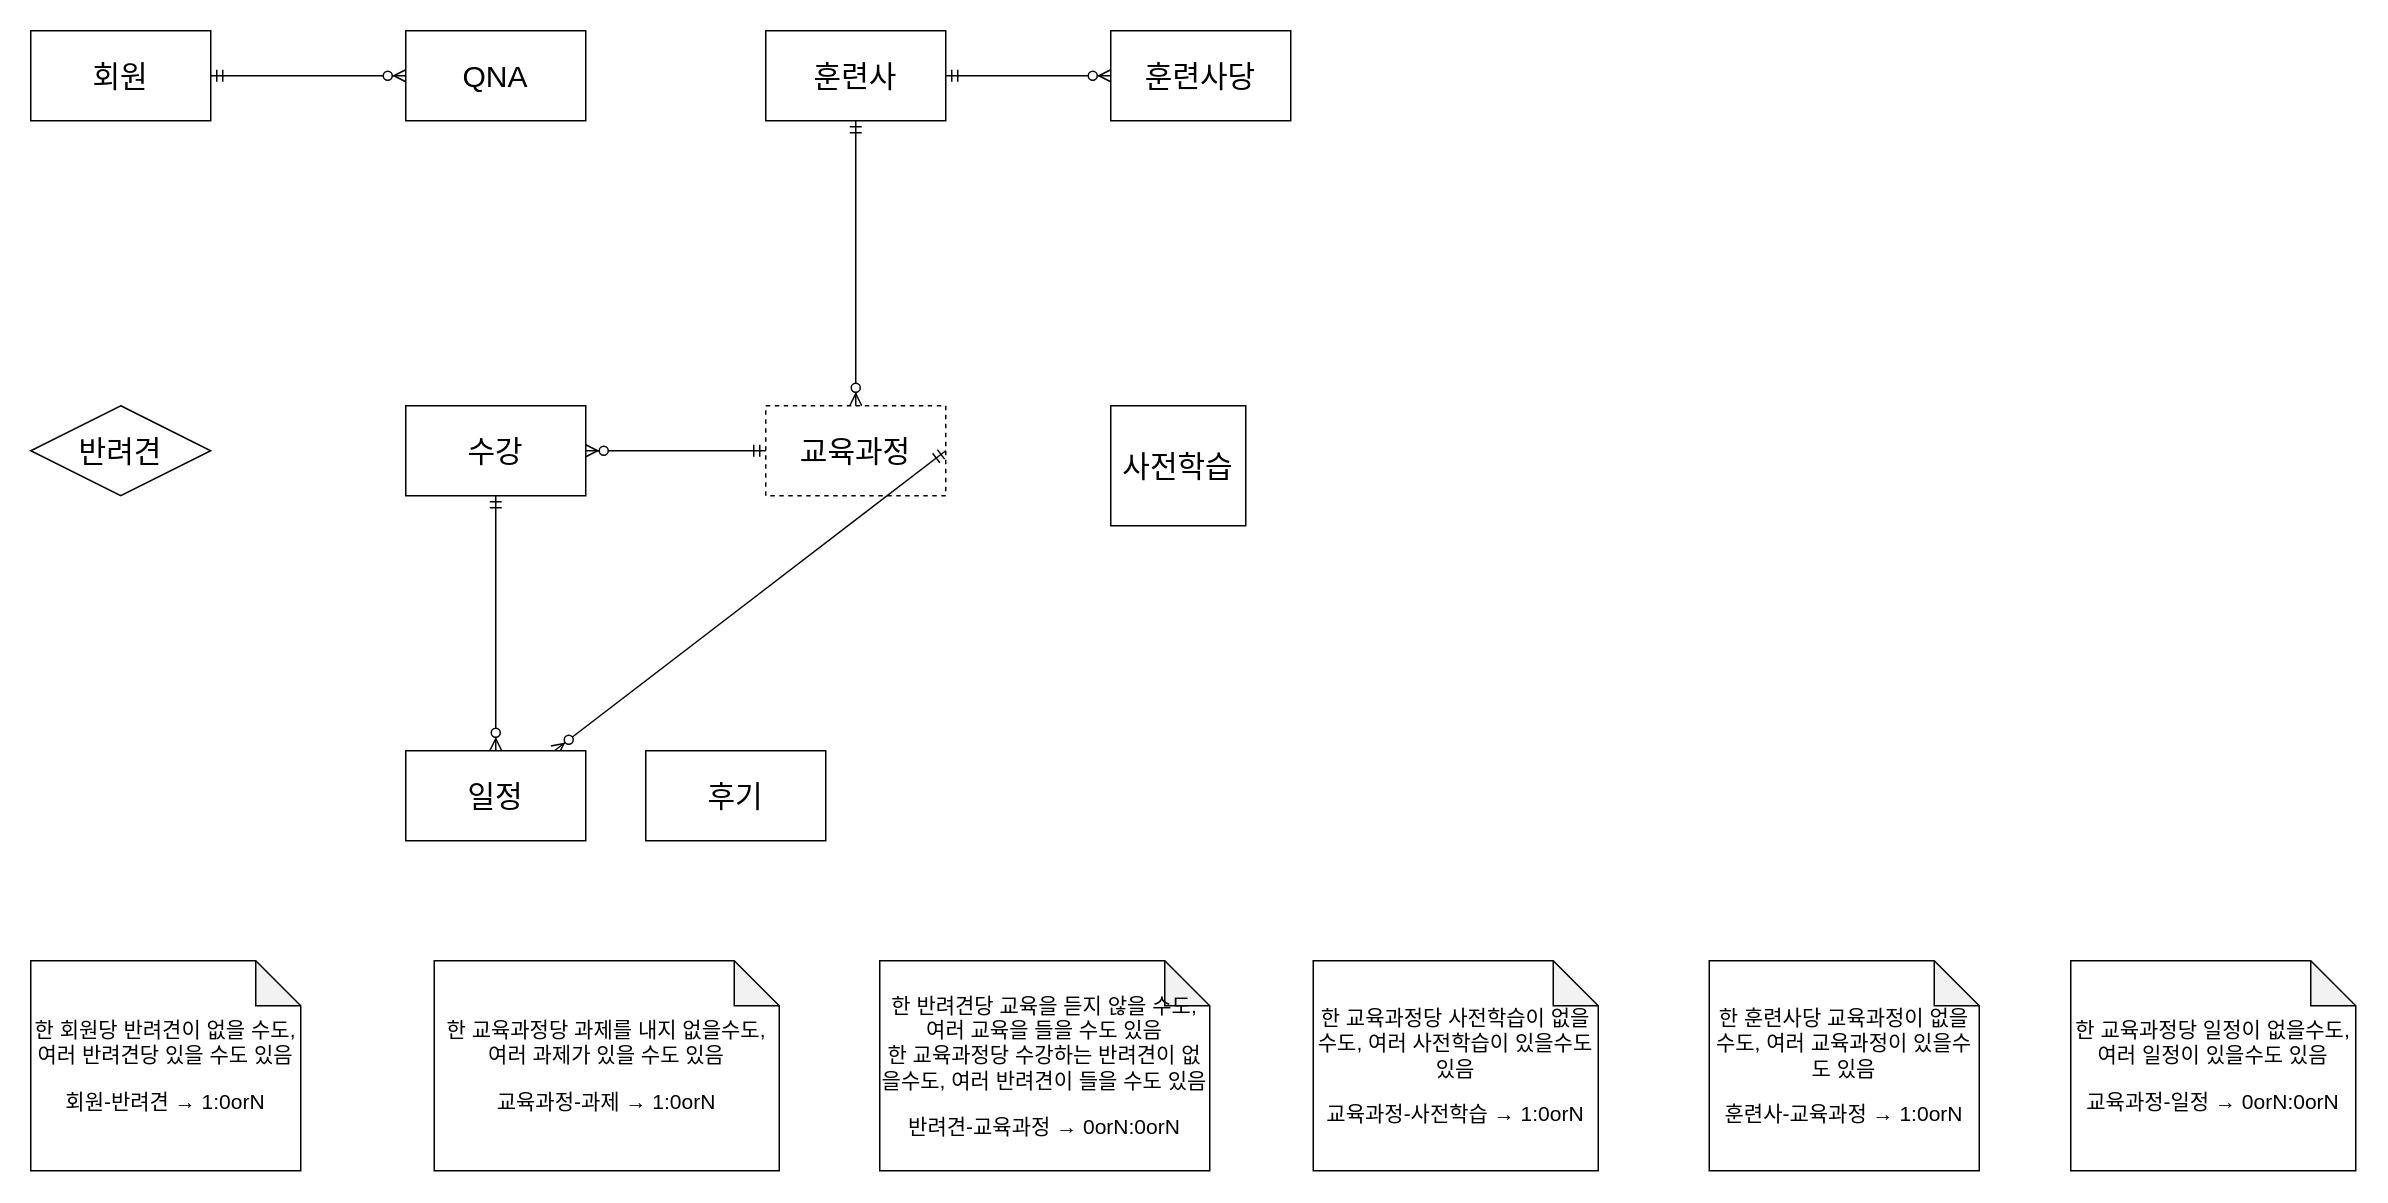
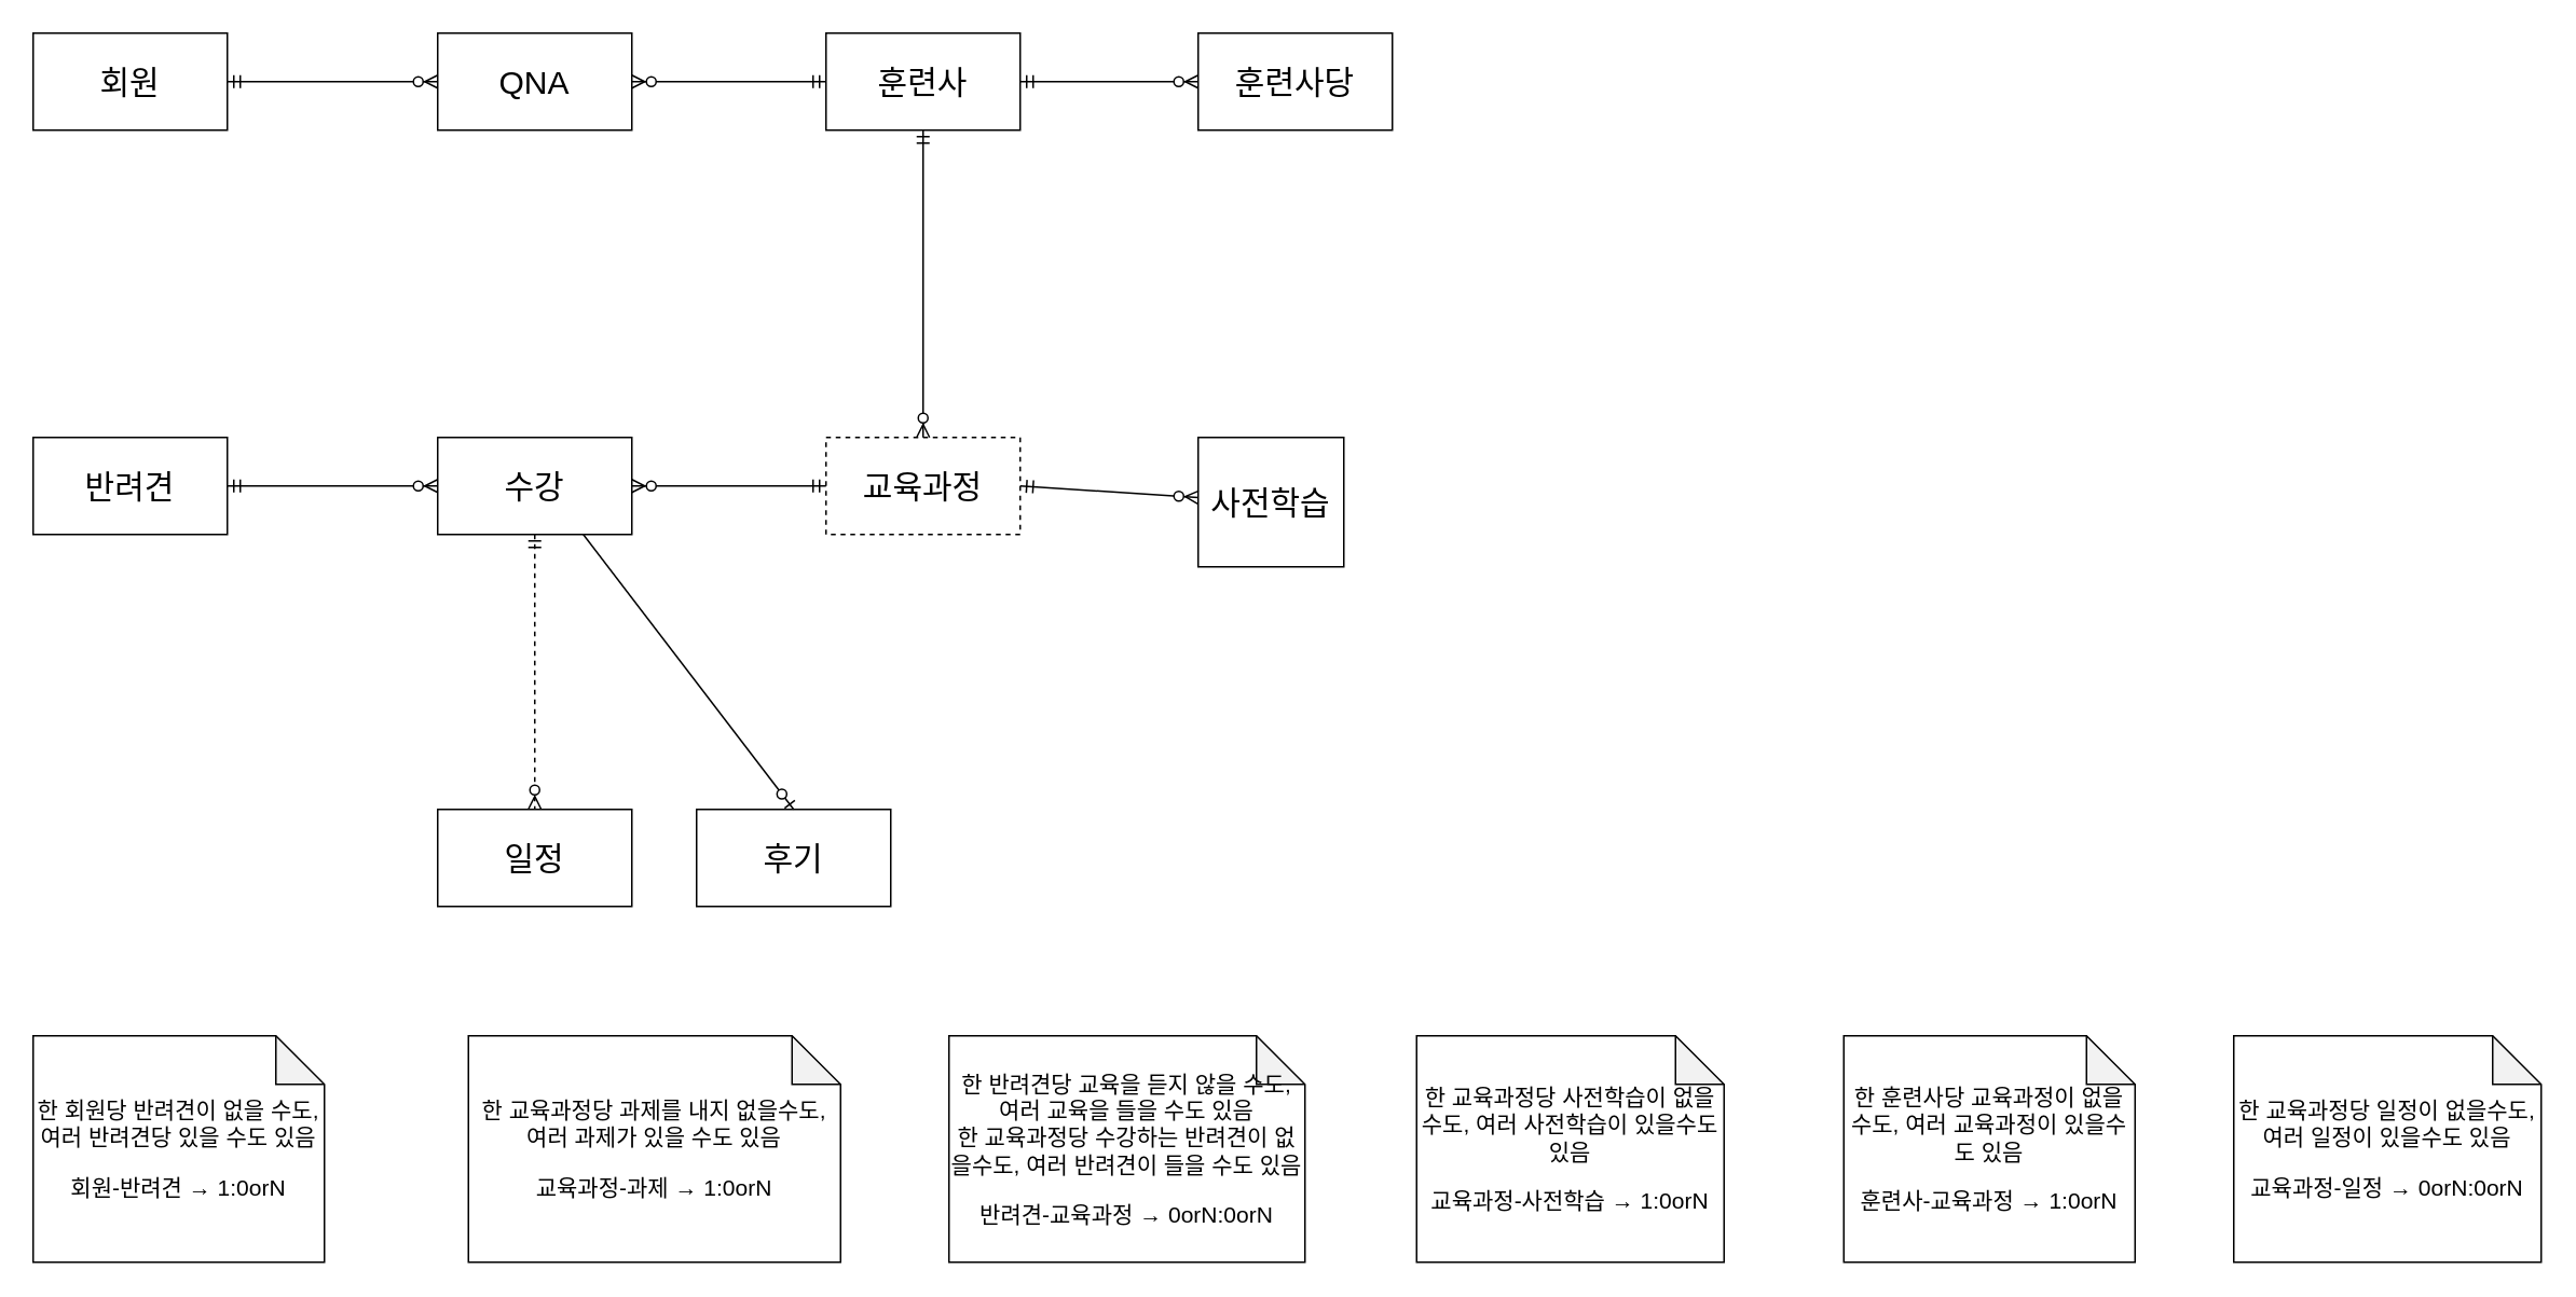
+ <mxCell id="28" value="" style="fontSize=12;html=1;endArrow=ERzeroToMany;startArrow=ERmandOne;rounded=0;exitX=0;exitY=0.5;exitDx=0;exitDy=0;entryX=1;entryY=0.5;entryDx=0;entryDy=0;" edge="1" parent="9" source="12" target="26"><mxGeometry width="100" height="100" relative="1" as="geometry"><mxPoint x="350" y="90" as="sourcePoint" /><mxPoint x="480" y="150" as="targetPoint" /></mxGeometry></mxCell>
- <mxCell id="13" value="반려견" style="rhombus;whiteSpace=wrap;html=1;fontSize=20;" vertex="1" parent="9"><mxGeometry y="250" width="120" height="60" as="geometry" /></mxCell>
+ <mxCell id="13" value="반려견" style="rounded=0;whiteSpace=wrap;html=1;fontSize=20;" vertex="1" parent="9"><mxGeometry y="250" width="120" height="60" as="geometry" /></mxCell>
+ <mxCell id="20" value="" style="fontSize=12;html=1;endArrow=ERzeroToMany;startArrow=ERmandOne;rounded=0;exitX=1;exitY=0.5;exitDx=0;exitDy=0;entryX=0;entryY=0.5;entryDx=0;entryDy=0;" edge="1" parent="9" source="13" target="19"><mxGeometry width="100" height="100" relative="1" as="geometry"><mxPoint x="210" y="160" as="sourcePoint" /><mxPoint x="210" y="340" as="targetPoint" /></mxGeometry></mxCell>
- <mxCell id="16" value="" style="fontSize=12;html=1;endArrow=ERzeroToMany;startArrow=ERmandOne;rounded=0;exitX=1;exitY=0.5;exitDx=0;exitDy=0;" edge="1" parent="9" source="11" target="17"><mxGeometry width="100" height="100" relative="1" as="geometry"><mxPoint x="580" y="80" as="sourcePoint" /><mxPoint x="730" y="80" as="targetPoint" /></mxGeometry></mxCell>
+ <mxCell id="16" value="" style="fontSize=12;html=1;endArrow=ERzeroToMany;startArrow=ERmandOne;rounded=0;exitX=1;exitY=0.5;exitDx=0;exitDy=0;" edge="1" parent="9" source="11" target="10"><mxGeometry width="100" height="100" relative="1" as="geometry"><mxPoint x="580" y="80" as="sourcePoint" /><mxPoint x="730" y="80" as="targetPoint" /></mxGeometry></mxCell>
- <mxCell id="18" value="" style="fontSize=12;html=1;endArrow=ERzeroToMany;startArrow=ERmandOne;rounded=0;exitX=0.5;exitY=1;exitDx=0;exitDy=0;entryX=0.5;entryY=0;entryDx=0;entryDy=0;" edge="1" parent="9" source="19" target="17"><mxGeometry width="100" height="100" relative="1" as="geometry"><mxPoint x="710" y="470" as="sourcePoint" /><mxPoint x="810" y="710" as="targetPoint" /></mxGeometry></mxCell>
+ <mxCell id="18" value="" style="fontSize=12;html=1;endArrow=ERzeroToMany;startArrow=ERmandOne;rounded=0;exitX=0.5;exitY=1;exitDx=0;exitDy=0;entryX=0.5;entryY=0;entryDx=0;entryDy=0;dashed=1;" edge="1" parent="9" source="19" target="17"><mxGeometry width="100" height="100" relative="1" as="geometry"><mxPoint x="710" y="470" as="sourcePoint" /><mxPoint x="810" y="710" as="targetPoint" /></mxGeometry></mxCell>
+ <mxCell id="23" value="" style="fontSize=12;html=1;endArrow=ERzeroToOne;endFill=1;rounded=0;entryX=0.5;entryY=0;entryDx=0;entryDy=0;exitX=0.75;exitY=1;exitDx=0;exitDy=0;" edge="1" parent="9" source="19" target="22"><mxGeometry width="100" height="100" relative="1" as="geometry"><mxPoint x="250" y="310" as="sourcePoint" /><mxPoint x="350" y="210" as="targetPoint" /></mxGeometry></mxCell>
